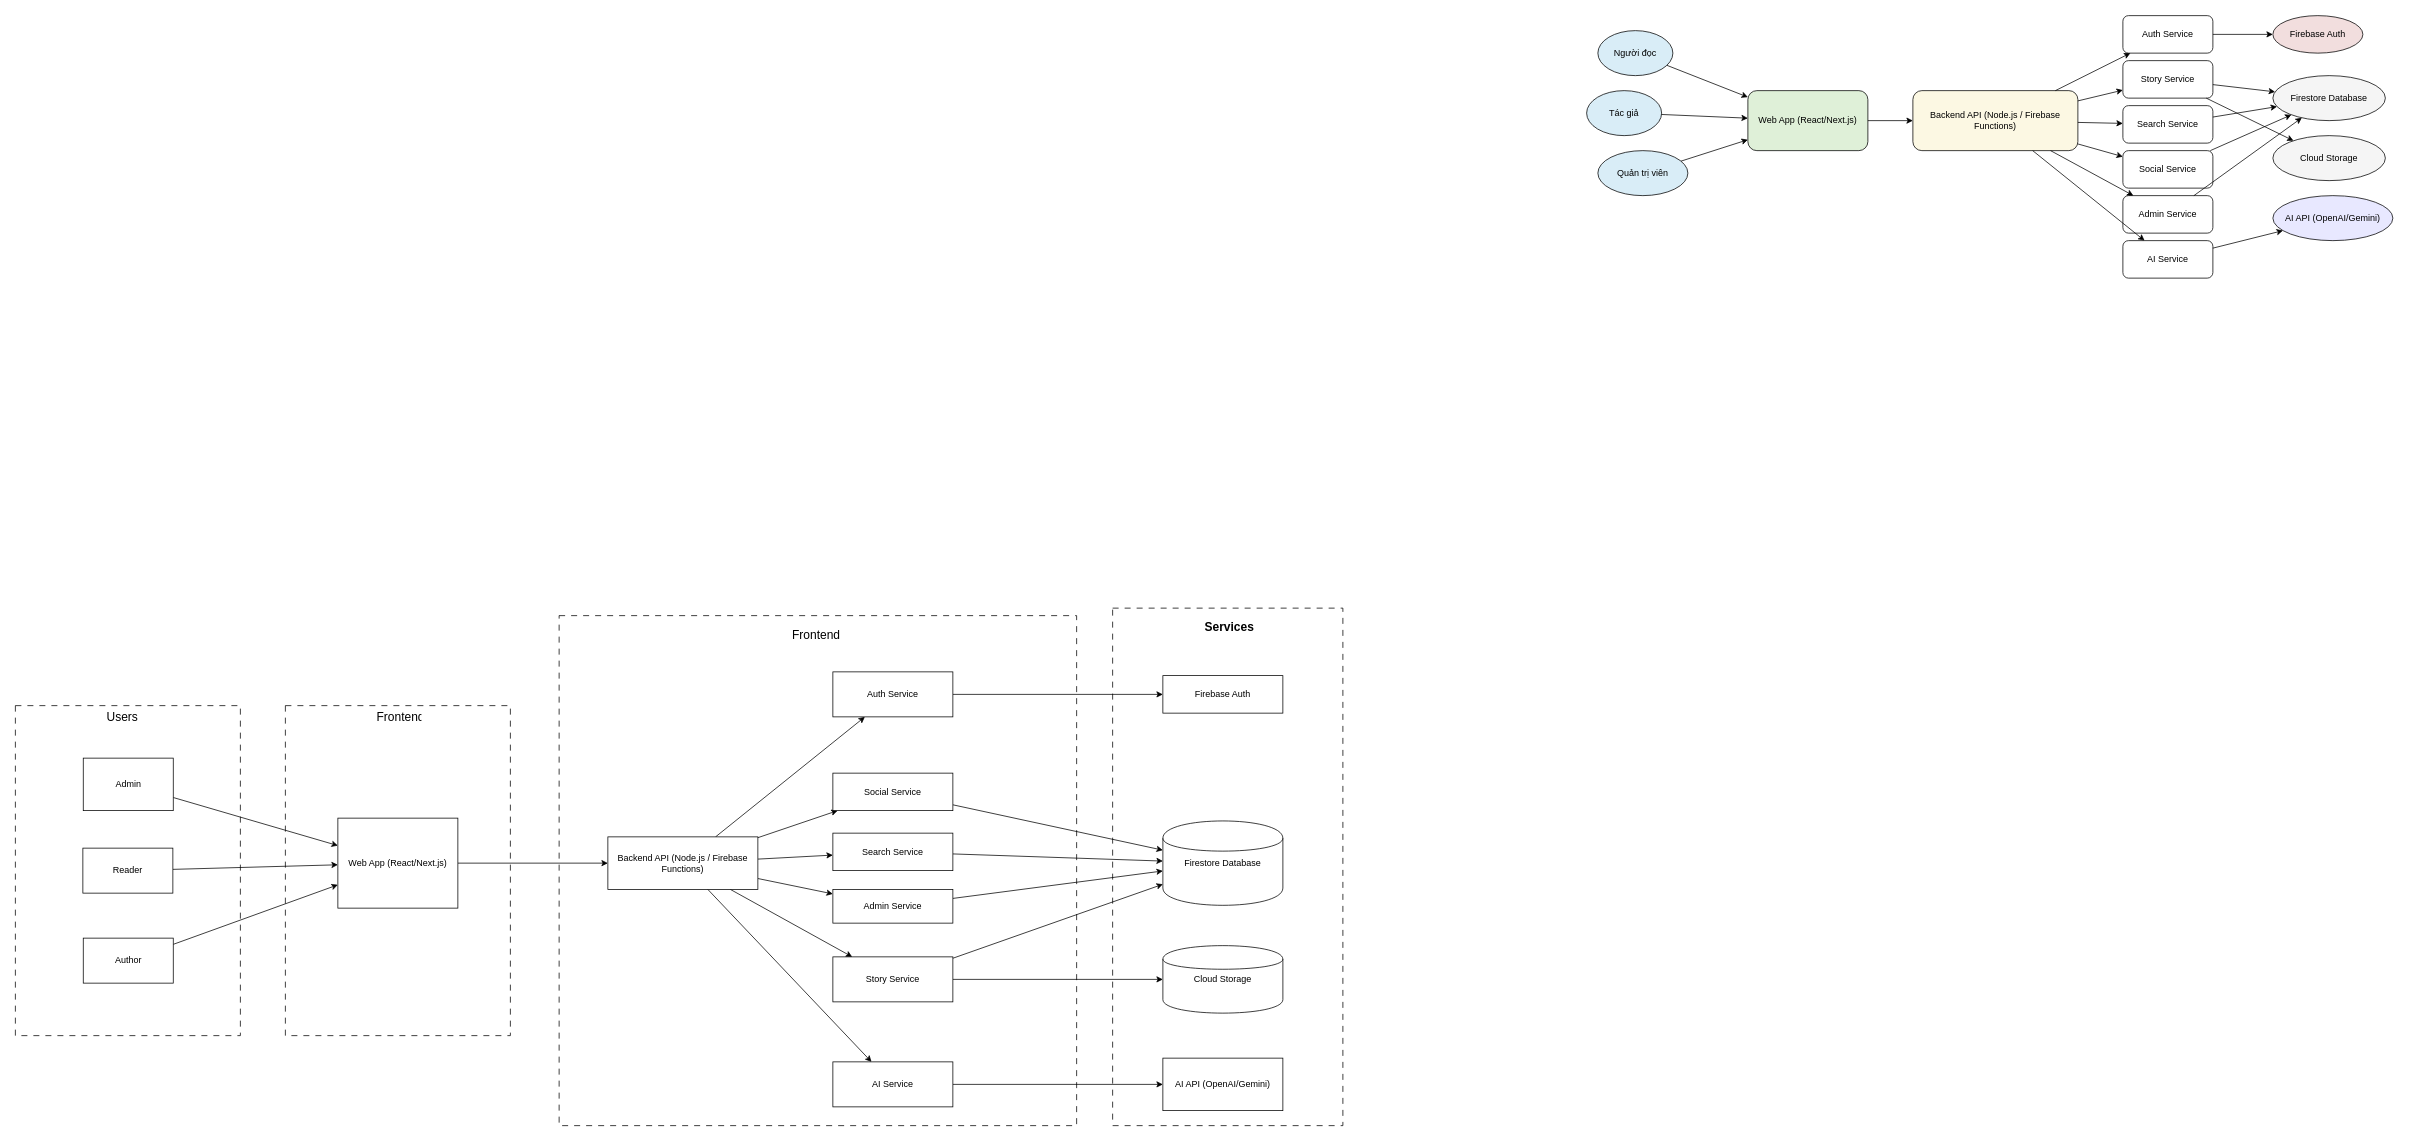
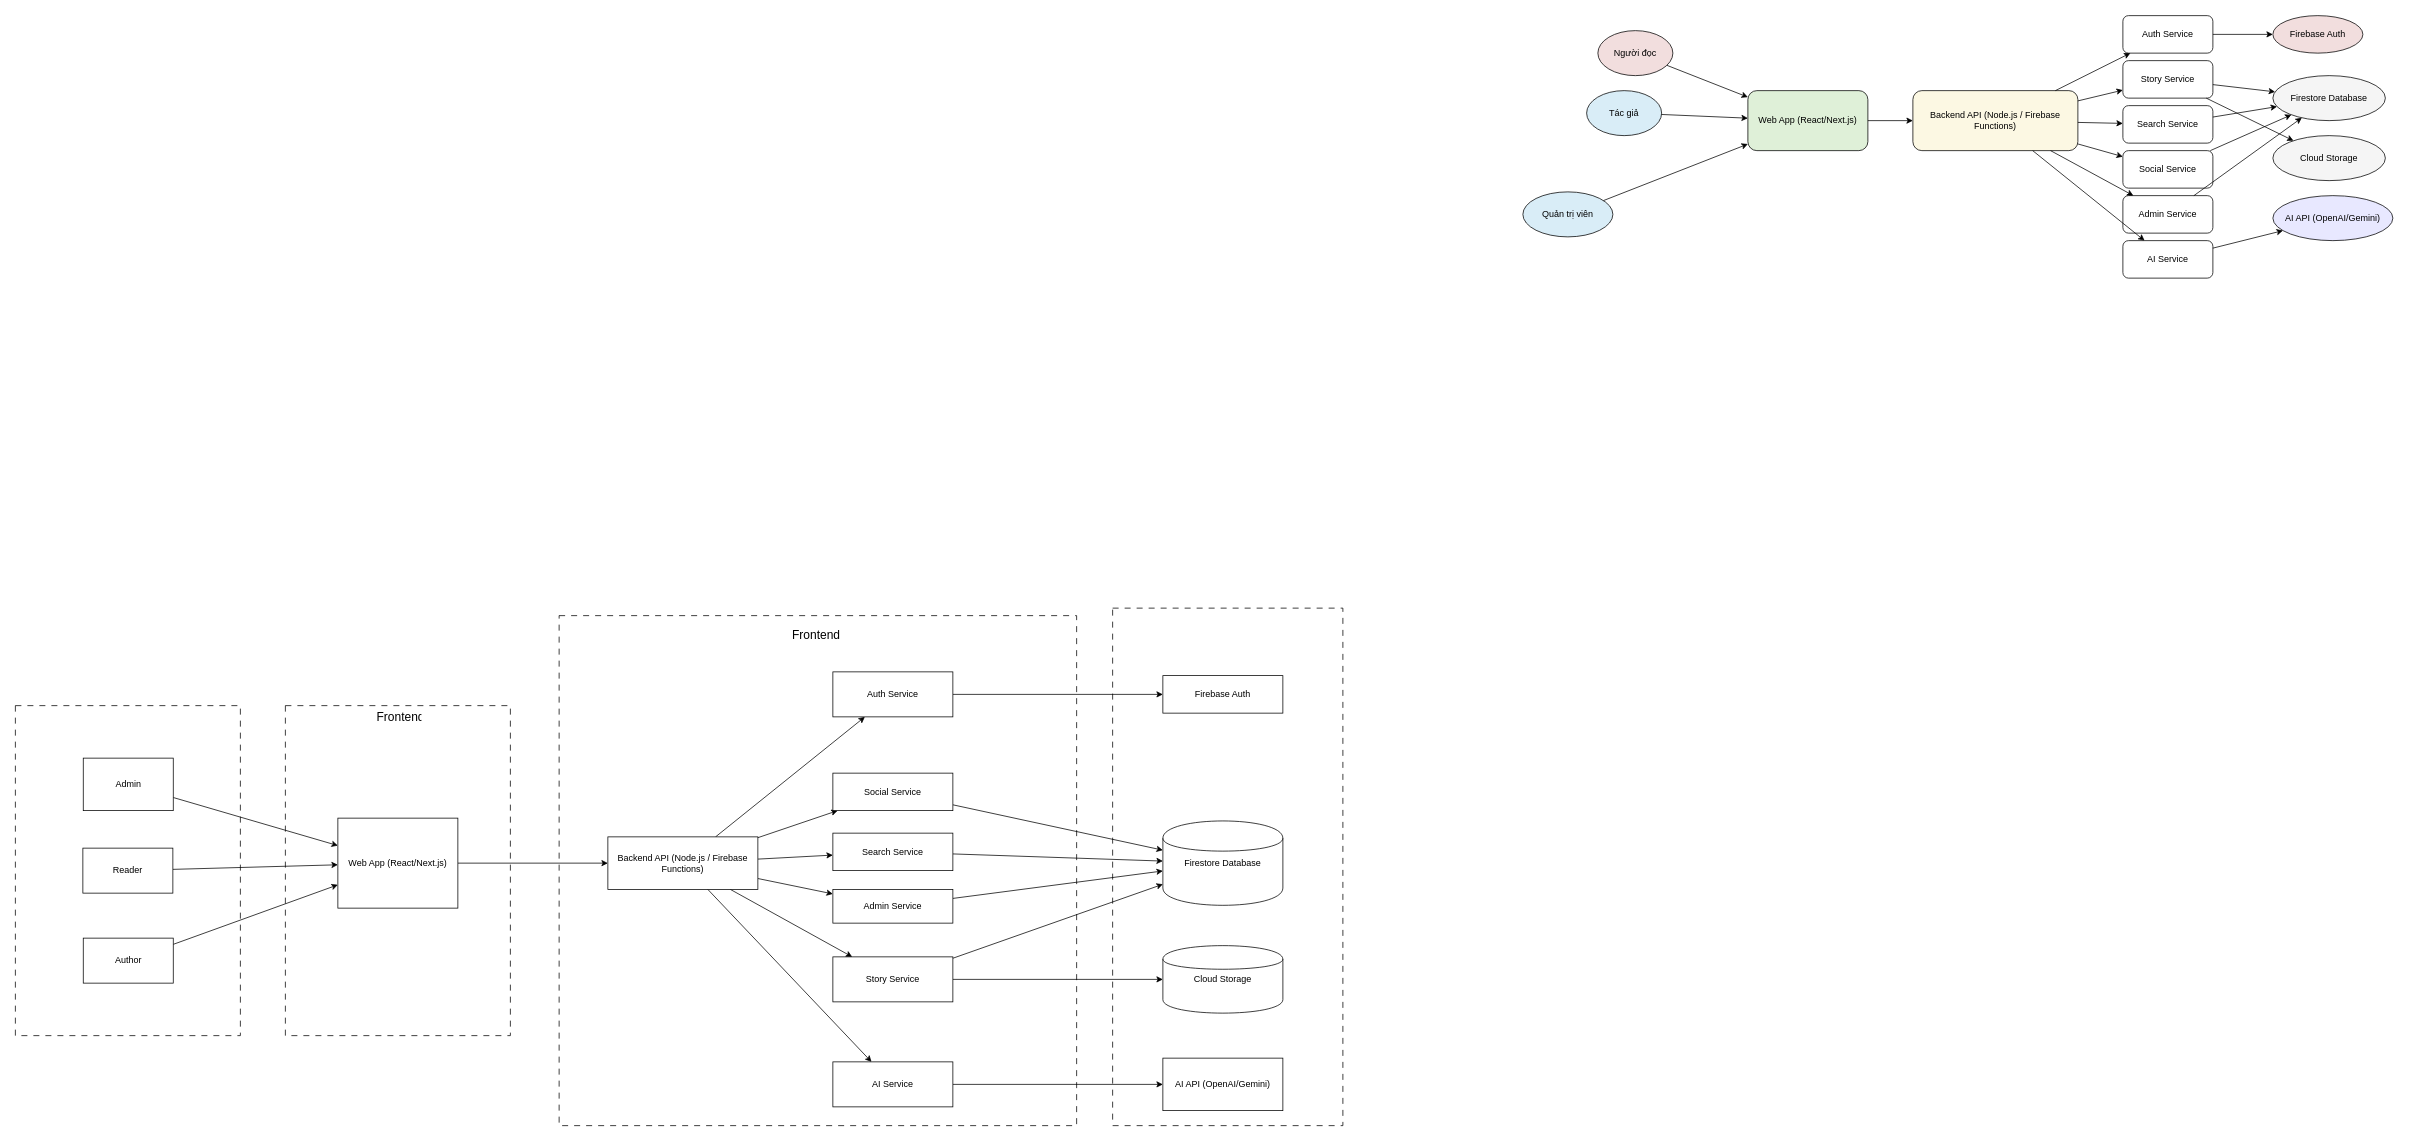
- <mxCell id="2" value="Người đọc" style="ellipse;whiteSpace=wrap;html=1;fillColor=#d9edf7;" parent="1" vertex="1"><mxGeometry x="2130" y="40" width="100" height="60" as="geometry" /></mxCell>
+ <mxCell id="2" value="Người đọc" style="ellipse;whiteSpace=wrap;html=1;fillColor=#f2dede;" parent="1" vertex="1"><mxGeometry x="2130" y="40" width="100" height="60" as="geometry" /></mxCell>
- <mxCell id="4" value="Quản trị viên" style="ellipse;whiteSpace=wrap;html=1;fillColor=#d9edf7;" parent="1" vertex="1"><mxGeometry x="2130" y="200" width="120" height="60" as="geometry" /></mxCell>
+ <mxCell id="4" value="Quản trị viên" style="ellipse;whiteSpace=wrap;html=1;fillColor=#d9edf7;" parent="1" vertex="1"><mxGeometry x="2030" y="255" width="120" height="60" as="geometry" /></mxCell>
- <mxCell id="73" value="&lt;span style=&quot;font-weight: 700; text-align: center; text-wrap-mode: nowrap;&quot;&gt;&lt;font&gt;Services&lt;/font&gt;&lt;/span&gt;" style="text;strokeColor=none;fillColor=none;align=left;verticalAlign=middle;spacingLeft=4;spacingRight=4;overflow=hidden;points=[[0,0.5],[1,0.5]];portConstraint=eastwest;rotatable=0;whiteSpace=wrap;html=1;fontSize=16;" parent="1" vertex="1"><mxGeometry x="1600" y="820" width="78" height="30" as="geometry" /></mxCell>
- <mxCell id="55" value="Users" style="text;strokeColor=none;fillColor=none;align=left;verticalAlign=middle;spacingLeft=4;spacingRight=4;overflow=hidden;points=[[0,0.5],[1,0.5]];portConstraint=eastwest;rotatable=0;whiteSpace=wrap;html=1;fontSize=16;" parent="1" vertex="1"><mxGeometry x="135.5" y="940" width="70" height="30" as="geometry" /></mxCell>
